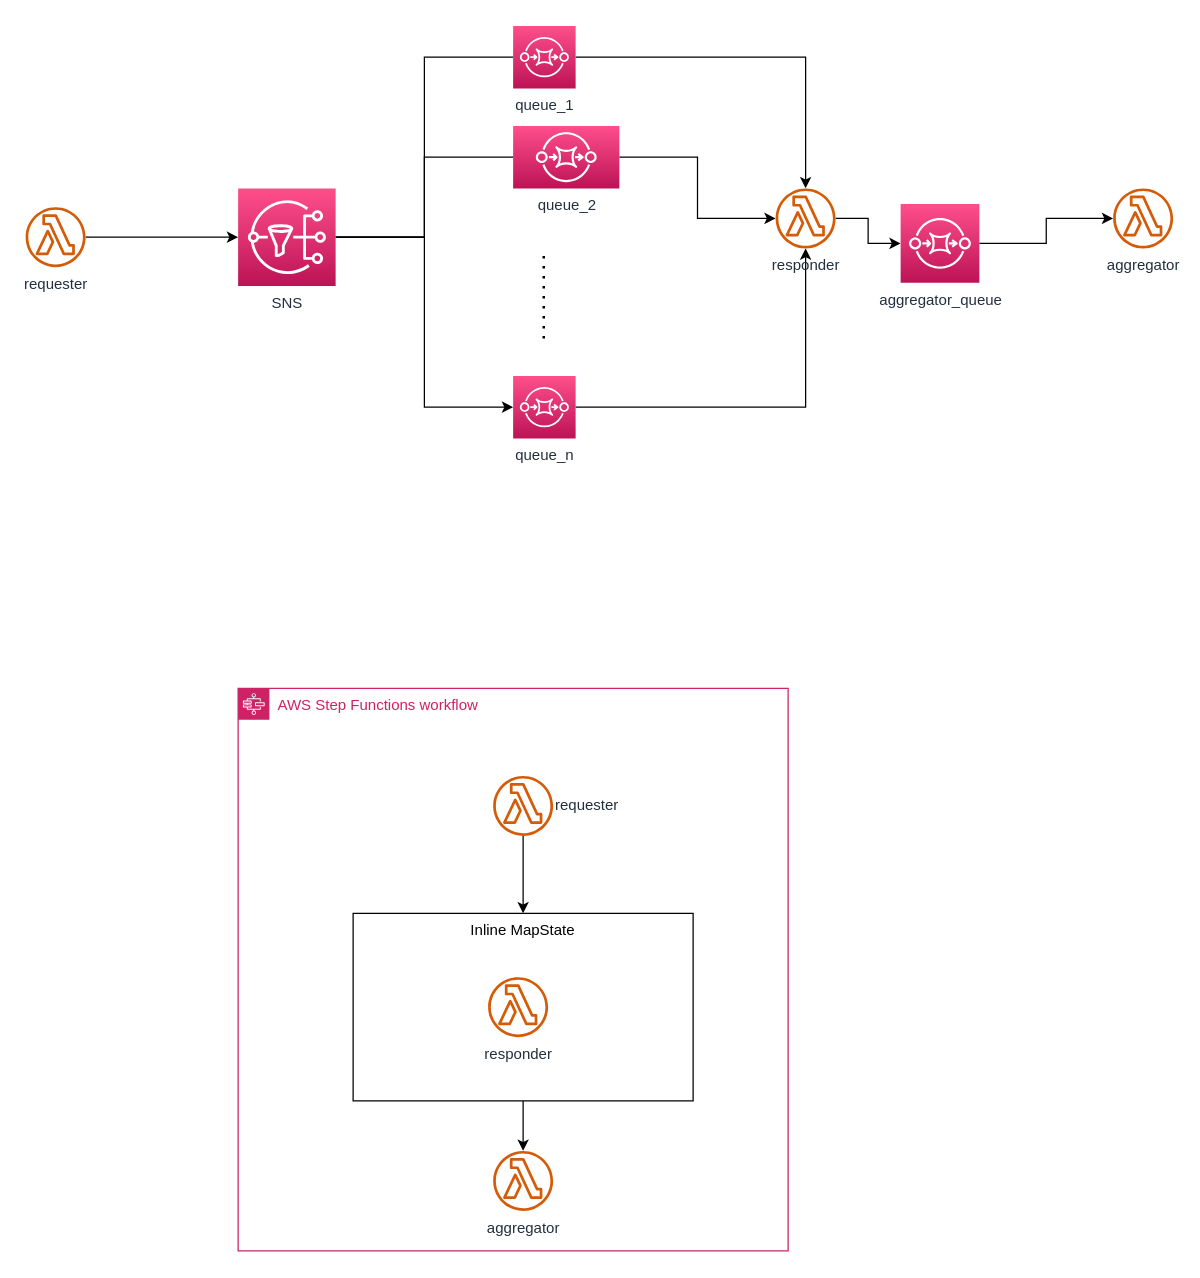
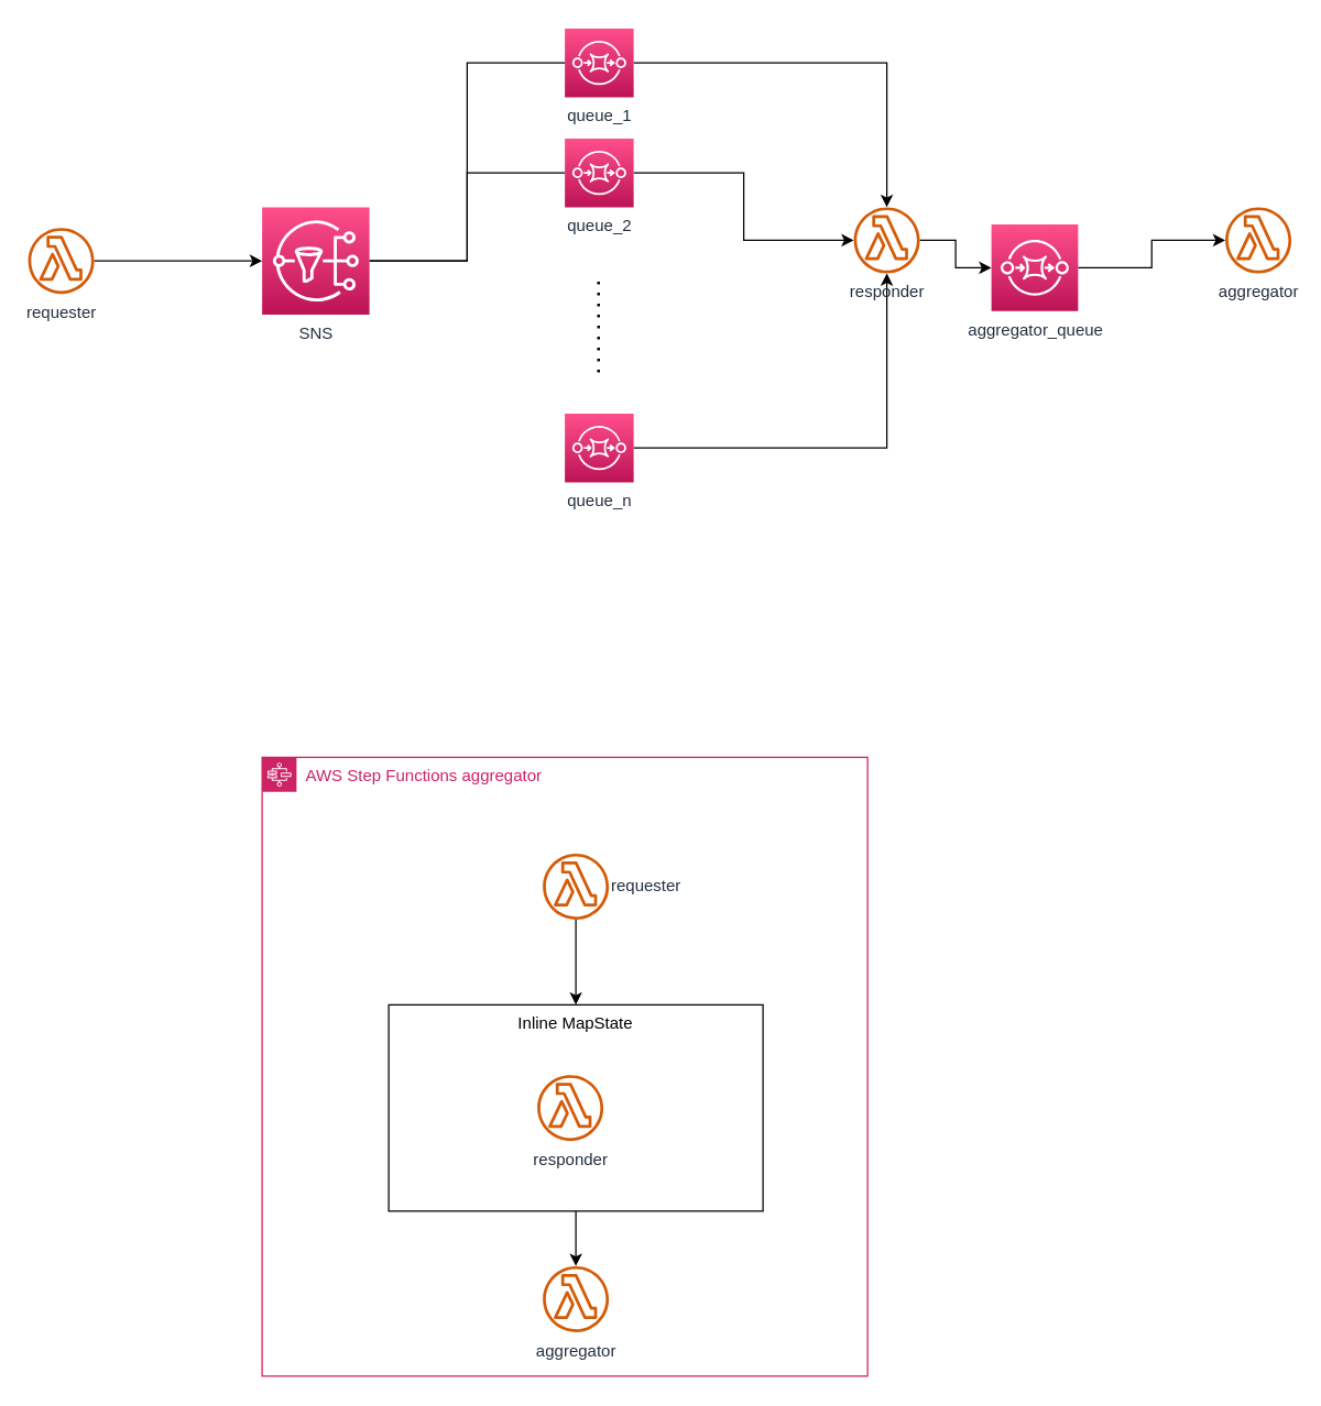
- <mxCell id="9" value="queue_2" style="sketch=0;points=[[0,0,0],[0.25,0,0],[0.5,0,0],[0.75,0,0],[1,0,0],[0,1,0],[0.25,1,0],[0.5,1,0],[0.75,1,0],[1,1,0],[0,0.25,0],[0,0.5,0],[0,0.75,0],[1,0.25,0],[1,0.5,0],[1,0.75,0]];outlineConnect=0;fontColor=#232F3E;gradientColor=#FF4F8B;gradientDirection=north;fillColor=#BC1356;strokeColor=#ffffff;dashed=0;verticalLabelPosition=bottom;verticalAlign=top;align=center;html=1;fontSize=12;fontStyle=0;aspect=fixed;shape=mxgraph.aws4.resourceIcon;resIcon=mxgraph.aws4.sqs;" parent="1" vertex="1"><mxGeometry x="410" y="100" width="85" height="50" as="geometry" /></mxCell>
+ <mxCell id="9" value="queue_2" style="sketch=0;points=[[0,0,0],[0.25,0,0],[0.5,0,0],[0.75,0,0],[1,0,0],[0,1,0],[0.25,1,0],[0.5,1,0],[0.75,1,0],[1,1,0],[0,0.25,0],[0,0.5,0],[0,0.75,0],[1,0.25,0],[1,0.5,0],[1,0.75,0]];outlineConnect=0;fontColor=#232F3E;gradientColor=#FF4F8B;gradientDirection=north;fillColor=#BC1356;strokeColor=#ffffff;dashed=0;verticalLabelPosition=bottom;verticalAlign=top;align=center;html=1;fontSize=12;fontStyle=0;aspect=fixed;shape=mxgraph.aws4.resourceIcon;resIcon=mxgraph.aws4.sqs;" parent="1" vertex="1"><mxGeometry x="410" y="100" width="50" height="50" as="geometry" /></mxCell>
- <mxCell id="4" style="edgeStyle=orthogonalEdgeStyle;rounded=0;orthogonalLoop=1;jettySize=auto;html=1;entryX=0;entryY=0.5;entryDx=0;entryDy=0;entryPerimeter=0;" parent="1" source="5" target="11" edge="1"><mxGeometry relative="1" as="geometry" /></mxCell>
- <mxCell id="18" value="AWS Step Functions workflow" style="points=[[0,0],[0.25,0],[0.5,0],[0.75,0],[1,0],[1,0.25],[1,0.5],[1,0.75],[1,1],[0.75,1],[0.5,1],[0.25,1],[0,1],[0,0.75],[0,0.5],[0,0.25]];outlineConnect=0;gradientColor=none;html=1;whiteSpace=wrap;fontSize=12;fontStyle=0;container=1;pointerEvents=0;collapsible=0;recursiveResize=0;shape=mxgraph.aws4.group;grIcon=mxgraph.aws4.group_aws_step_functions_workflow;strokeColor=#CD2264;fillColor=none;verticalAlign=top;align=left;spacingLeft=30;fontColor=#CD2264;dashed=0;" parent="1" vertex="1"><mxGeometry x="190" y="550" width="440" height="450" as="geometry" /></mxCell>
+ <mxCell id="18" value="AWS Step Functions aggregator" style="points=[[0,0],[0.25,0],[0.5,0],[0.75,0],[1,0],[1,0.25],[1,0.5],[1,0.75],[1,1],[0.75,1],[0.5,1],[0.25,1],[0,1],[0,0.75],[0,0.5],[0,0.25]];outlineConnect=0;gradientColor=none;html=1;whiteSpace=wrap;fontSize=12;fontStyle=0;container=1;pointerEvents=0;collapsible=0;recursiveResize=0;shape=mxgraph.aws4.group;grIcon=mxgraph.aws4.group_aws_step_functions_workflow;strokeColor=#CD2264;fillColor=none;verticalAlign=top;align=left;spacingLeft=30;fontColor=#CD2264;dashed=0;" parent="1" vertex="1"><mxGeometry x="190" y="550" width="440" height="450" as="geometry" /></mxCell>
